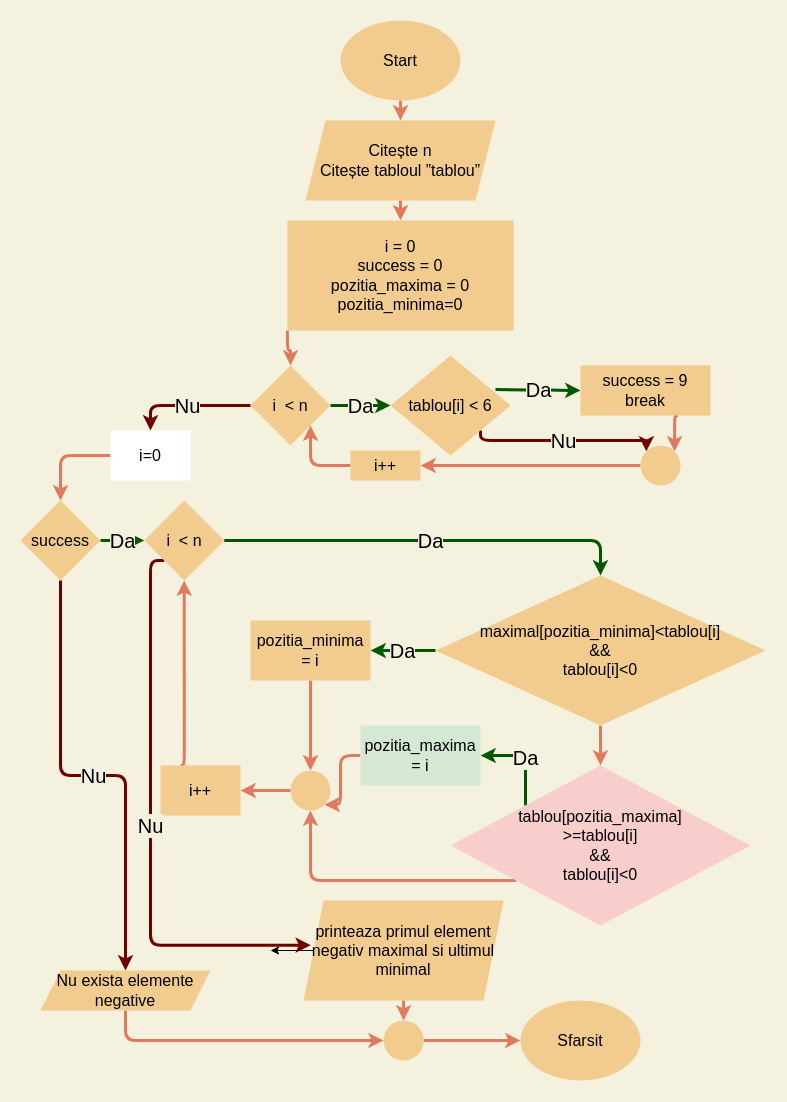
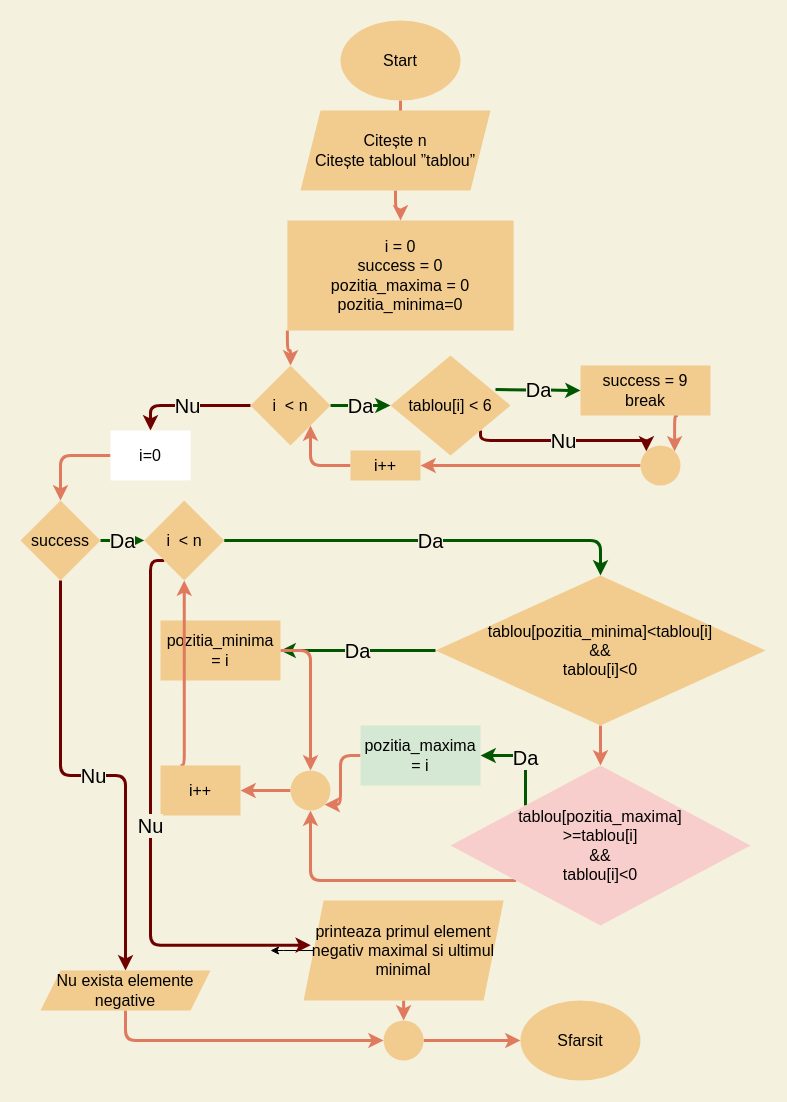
- <mxCell id="6" value="&lt;span style=&quot;font-size: 16px;&quot;&gt;Citește n&lt;br style=&quot;font-size: 16px;&quot;&gt;Citește tabloul ”tablou”&lt;br style=&quot;font-size: 16px;&quot;&gt;&lt;/span&gt;" style="shape=parallelogram;perimeter=parallelogramPerimeter;whiteSpace=wrap;html=1;fixedSize=1;strokeColor=none;fontSize=16;fillColor=#F2CC8F;fontColor=#000000;" parent="1" vertex="1"><mxGeometry x="305" y="120" width="190" height="80" as="geometry" /></mxCell>
+ <mxCell id="6" value="&lt;span style=&quot;font-size: 16px;&quot;&gt;Citește n&lt;br style=&quot;font-size: 16px;&quot;&gt;Citește tabloul ”tablou”&lt;br style=&quot;font-size: 16px;&quot;&gt;&lt;/span&gt;" style="shape=parallelogram;perimeter=parallelogramPerimeter;whiteSpace=wrap;html=1;fixedSize=1;strokeColor=none;fontSize=16;fillColor=#F2CC8F;fontColor=#000000;" parent="1" vertex="1"><mxGeometry x="300" y="110" width="190" height="80" as="geometry" /></mxCell>
- <mxCell id="17" value="pozitia_minima = i" style="whiteSpace=wrap;html=1;strokeColor=none;fontSize=16;fillColor=#F2CC8F;fontColor=#000000;" parent="1" vertex="1"><mxGeometry x="250" y="620" width="120" height="60" as="geometry" /></mxCell>
+ <mxCell id="17" value="pozitia_minima = i" style="whiteSpace=wrap;html=1;strokeColor=none;fontSize=16;fillColor=#F2CC8F;fontColor=#000000;" parent="1" vertex="1"><mxGeometry x="160" y="620" width="120" height="60" as="geometry" /></mxCell>
- <mxCell id="12" value="&lt;font style=&quot;font-size: 16px;&quot;&gt;maximal[pozitia_minima]&amp;lt;tablou[i]&lt;br style=&quot;font-size: 16px;&quot;&gt;&amp;amp;&amp;amp;&lt;br style=&quot;font-size: 16px;&quot;&gt;tablou[i]&amp;lt;0&lt;/font&gt;" style="rhombus;whiteSpace=wrap;html=1;strokeColor=none;fontSize=16;fillColor=#F2CC8F;fontColor=#000000;" parent="1" vertex="1"><mxGeometry x="435" y="575" width="330" height="150" as="geometry" /></mxCell>
+ <mxCell id="12" value="&lt;font style=&quot;font-size: 16px;&quot;&gt;tablou[pozitia_minima]&amp;lt;tablou[i]&lt;br style=&quot;font-size: 16px;&quot;&gt;&amp;amp;&amp;amp;&lt;br style=&quot;font-size: 16px;&quot;&gt;tablou[i]&amp;lt;0&lt;/font&gt;" style="rhombus;whiteSpace=wrap;html=1;strokeColor=none;fontSize=16;fillColor=#F2CC8F;fontColor=#000000;" parent="1" vertex="1"><mxGeometry x="435" y="575" width="330" height="150" as="geometry" /></mxCell>
